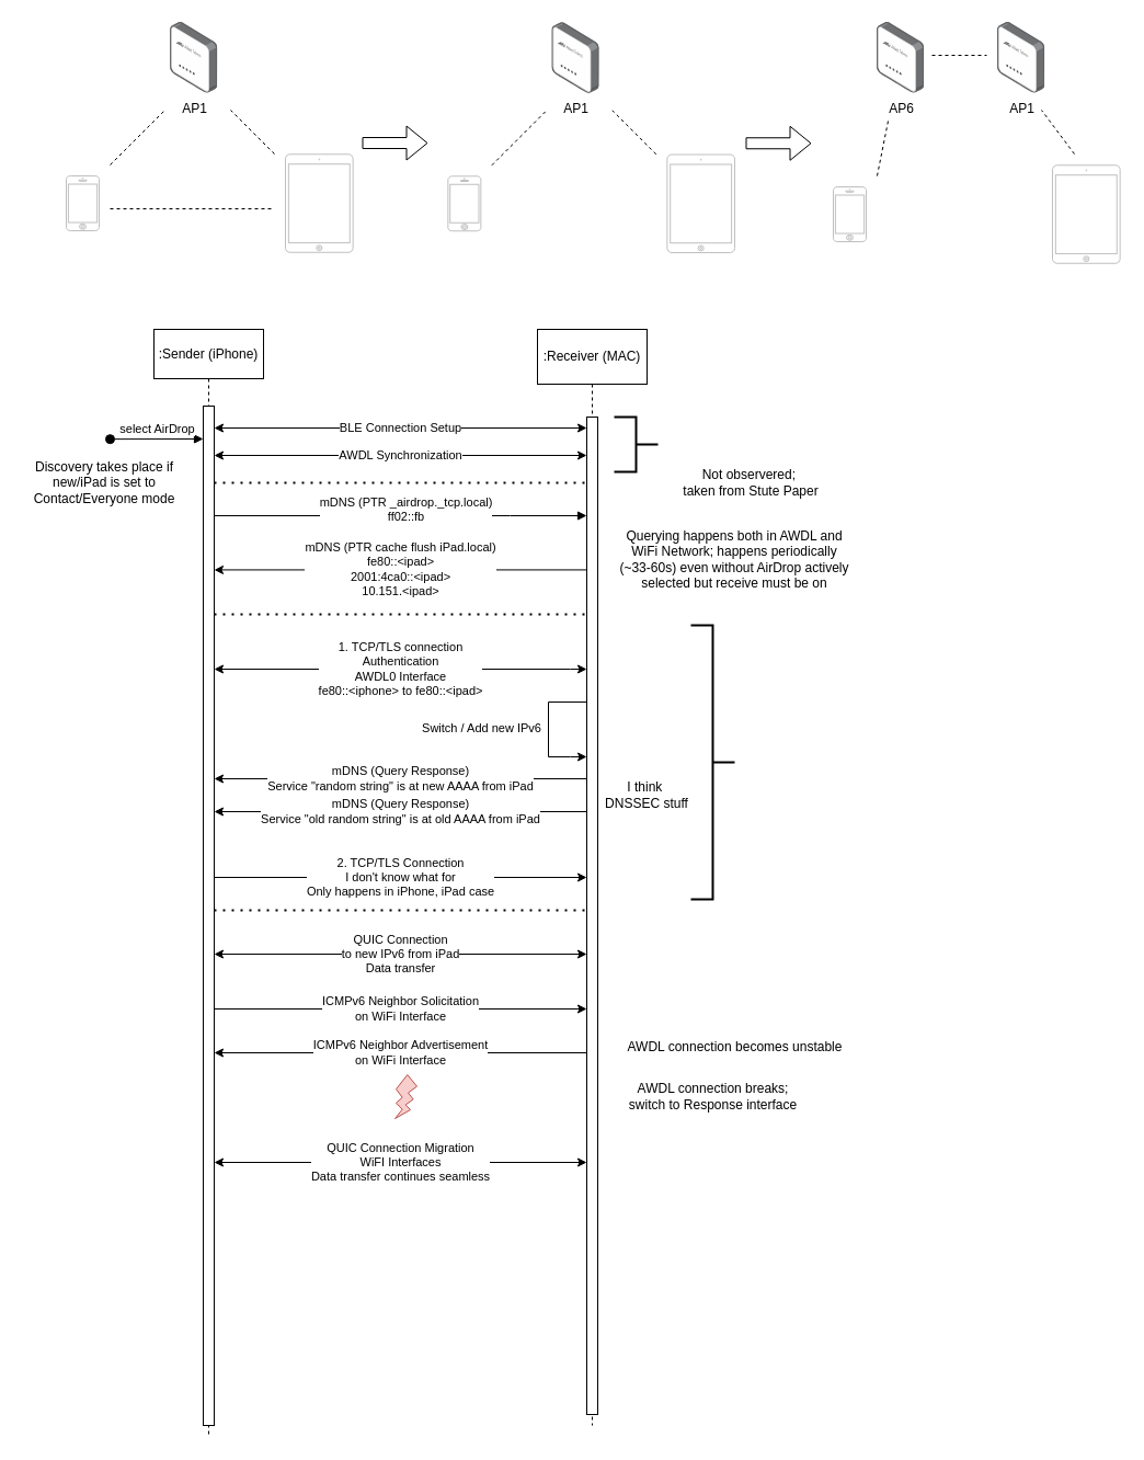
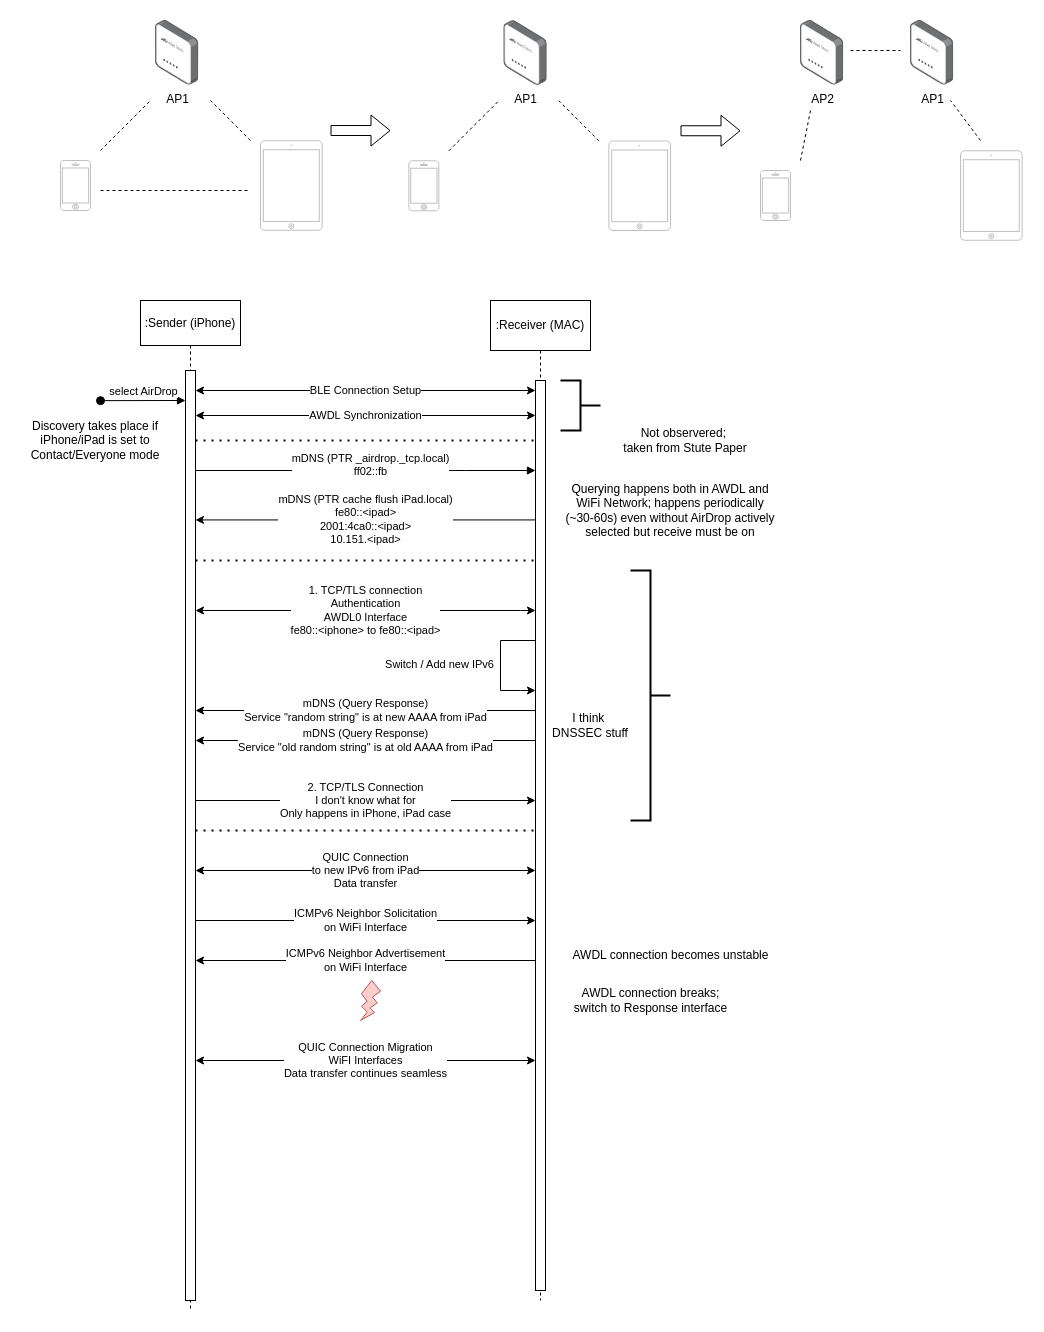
- <mxCell id="49" value="AP6" style="image;points=[];aspect=fixed;html=1;align=center;shadow=0;dashed=0;image=img/lib/allied_telesis/wireless/Access_Point_Indoor.svg;" vertex="1" parent="1"><mxGeometry x="800" y="20" width="43.3" height="64.6" as="geometry" /></mxCell>
+ <mxCell id="49" value="AP2" style="image;points=[];aspect=fixed;html=1;align=center;shadow=0;dashed=0;image=img/lib/allied_telesis/wireless/Access_Point_Indoor.svg;" vertex="1" parent="1"><mxGeometry x="800" y="20" width="43.3" height="64.6" as="geometry" /></mxCell>
- <mxCell id="13" value="Discovery takes place if new/iPad is set to Contact/Everyone mode" style="text;html=1;strokeColor=none;fillColor=none;align=center;verticalAlign=middle;whiteSpace=wrap;rounded=0;" parent="1" vertex="1"><mxGeometry x="20" y="410" width="150" height="60" as="geometry" /></mxCell>
+ <mxCell id="13" value="Discovery takes place if iPhone/iPad is set to Contact/Everyone mode" style="text;html=1;strokeColor=none;fillColor=none;align=center;verticalAlign=middle;whiteSpace=wrap;rounded=0;" parent="1" vertex="1"><mxGeometry x="20" y="410" width="150" height="60" as="geometry" /></mxCell>
- <mxCell id="15" value="Querying happens both in AWDL and WiFi Network; happens periodically (~33-60s) even without AirDrop actively selected but receive must be on" style="text;html=1;strokeColor=none;fillColor=none;align=center;verticalAlign=middle;whiteSpace=wrap;rounded=0;" parent="1" vertex="1"><mxGeometry x="560" y="470" width="220" height="80" as="geometry" /></mxCell>
+ <mxCell id="15" value="Querying happens both in AWDL and WiFi Network; happens periodically (~30-60s) even without AirDrop actively selected but receive must be on" style="text;html=1;strokeColor=none;fillColor=none;align=center;verticalAlign=middle;whiteSpace=wrap;rounded=0;" parent="1" vertex="1"><mxGeometry x="560" y="470" width="220" height="80" as="geometry" /></mxCell>
